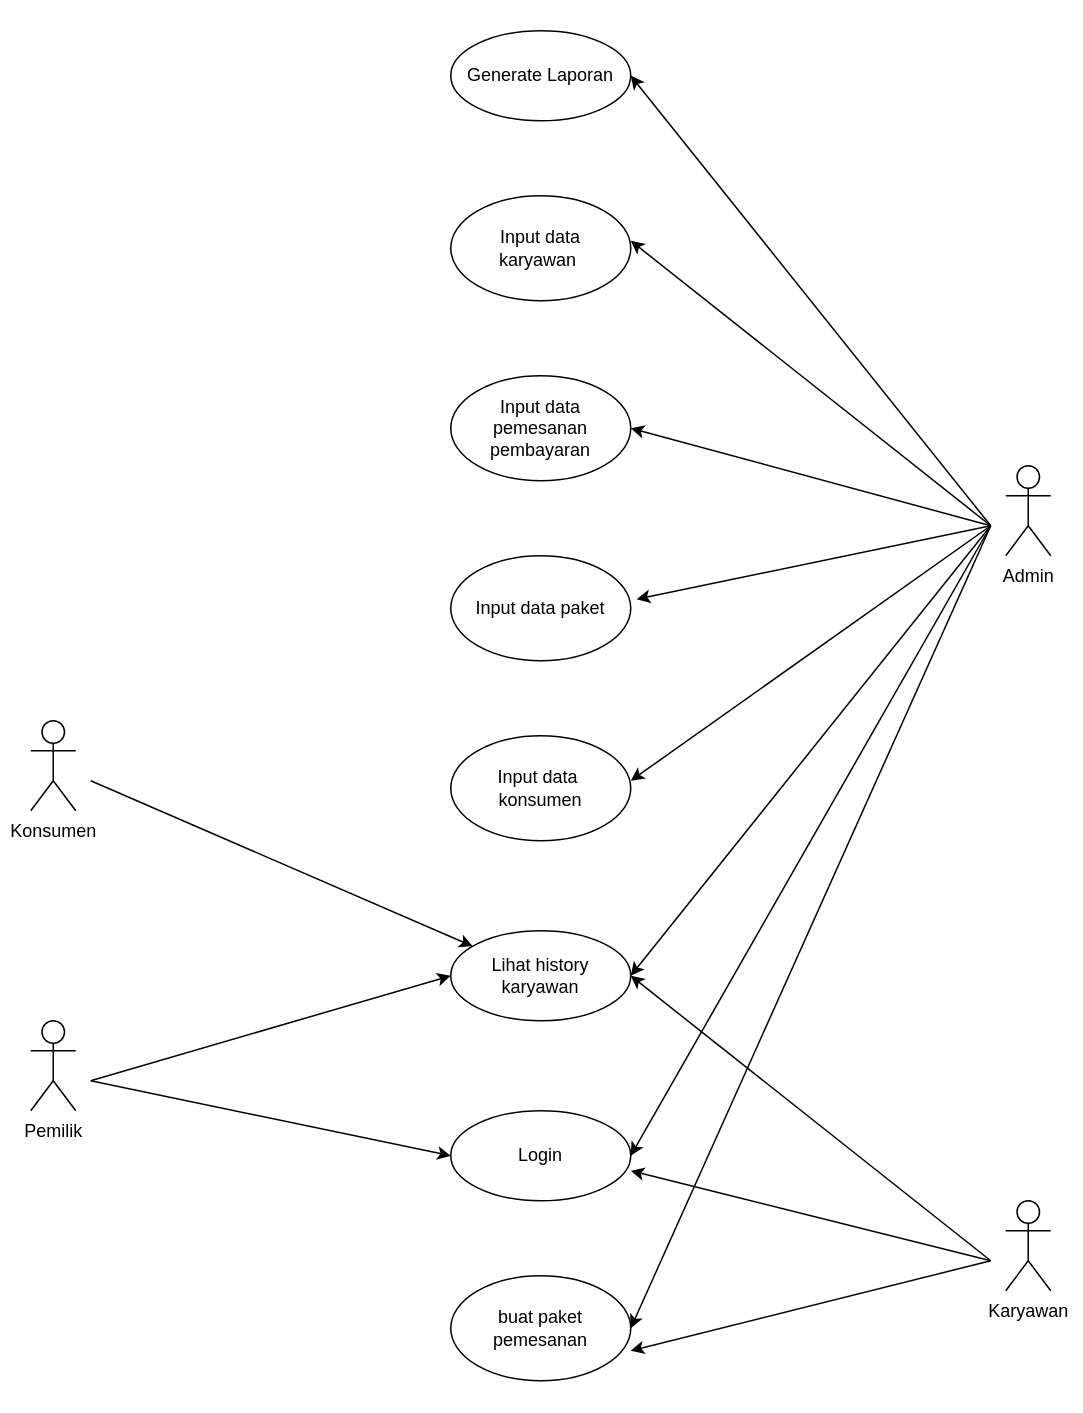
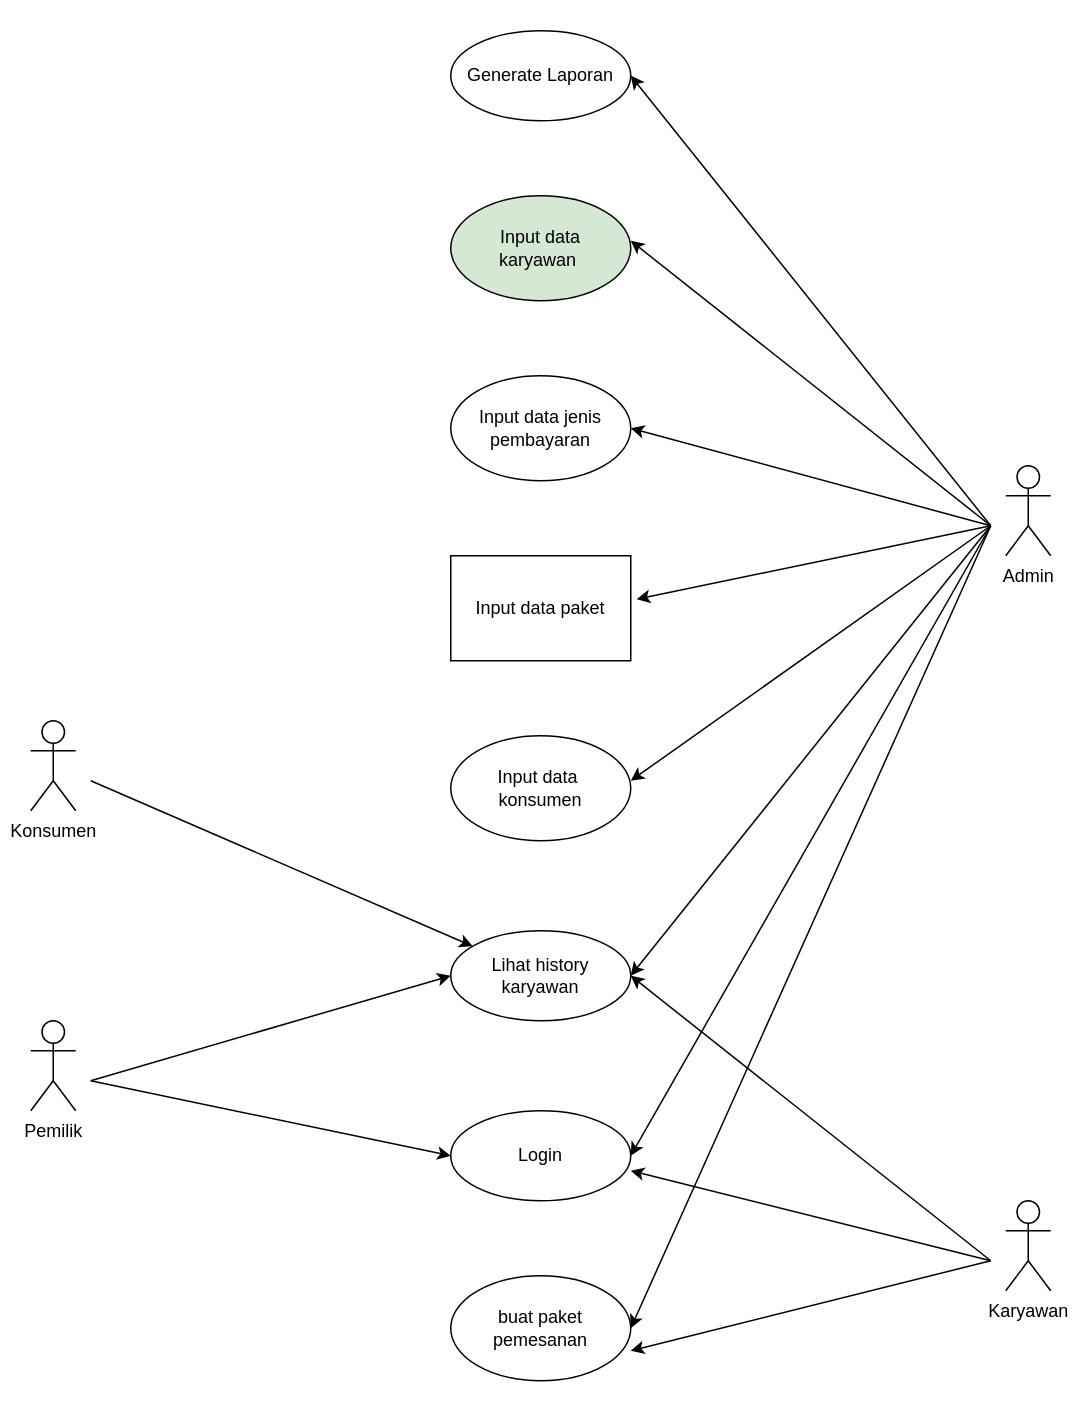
- <mxCell id="7" value="Input data &lt;br&gt;karyawan&amp;nbsp;" style="ellipse;whiteSpace=wrap;html=1;" vertex="1" parent="1"><mxGeometry x="300" y="130" width="120" height="70" as="geometry" /></mxCell>
+ <mxCell id="7" value="Input data &lt;br&gt;karyawan&amp;nbsp;" style="ellipse;whiteSpace=wrap;html=1;fillColor=#d5e8d4;" vertex="1" parent="1"><mxGeometry x="300" y="130" width="120" height="70" as="geometry" /></mxCell>
- <mxCell id="8" value="Input data pemesanan&lt;br&gt;pembayaran" style="ellipse;whiteSpace=wrap;html=1;" vertex="1" parent="1"><mxGeometry x="300" y="250" width="120" height="70" as="geometry" /></mxCell>
+ <mxCell id="8" value="Input data jenis&lt;br&gt;pembayaran" style="ellipse;whiteSpace=wrap;html=1;" vertex="1" parent="1"><mxGeometry x="300" y="250" width="120" height="70" as="geometry" /></mxCell>
- <mxCell id="9" value="Input data paket" style="ellipse;whiteSpace=wrap;html=1;" vertex="1" parent="1"><mxGeometry x="300" y="370" width="120" height="70" as="geometry" /></mxCell>
+ <mxCell id="9" value="Input data paket" style="whiteSpace=wrap;html=1;rounded=0;" vertex="1" parent="1"><mxGeometry x="300" y="370" width="120" height="70" as="geometry" /></mxCell>
